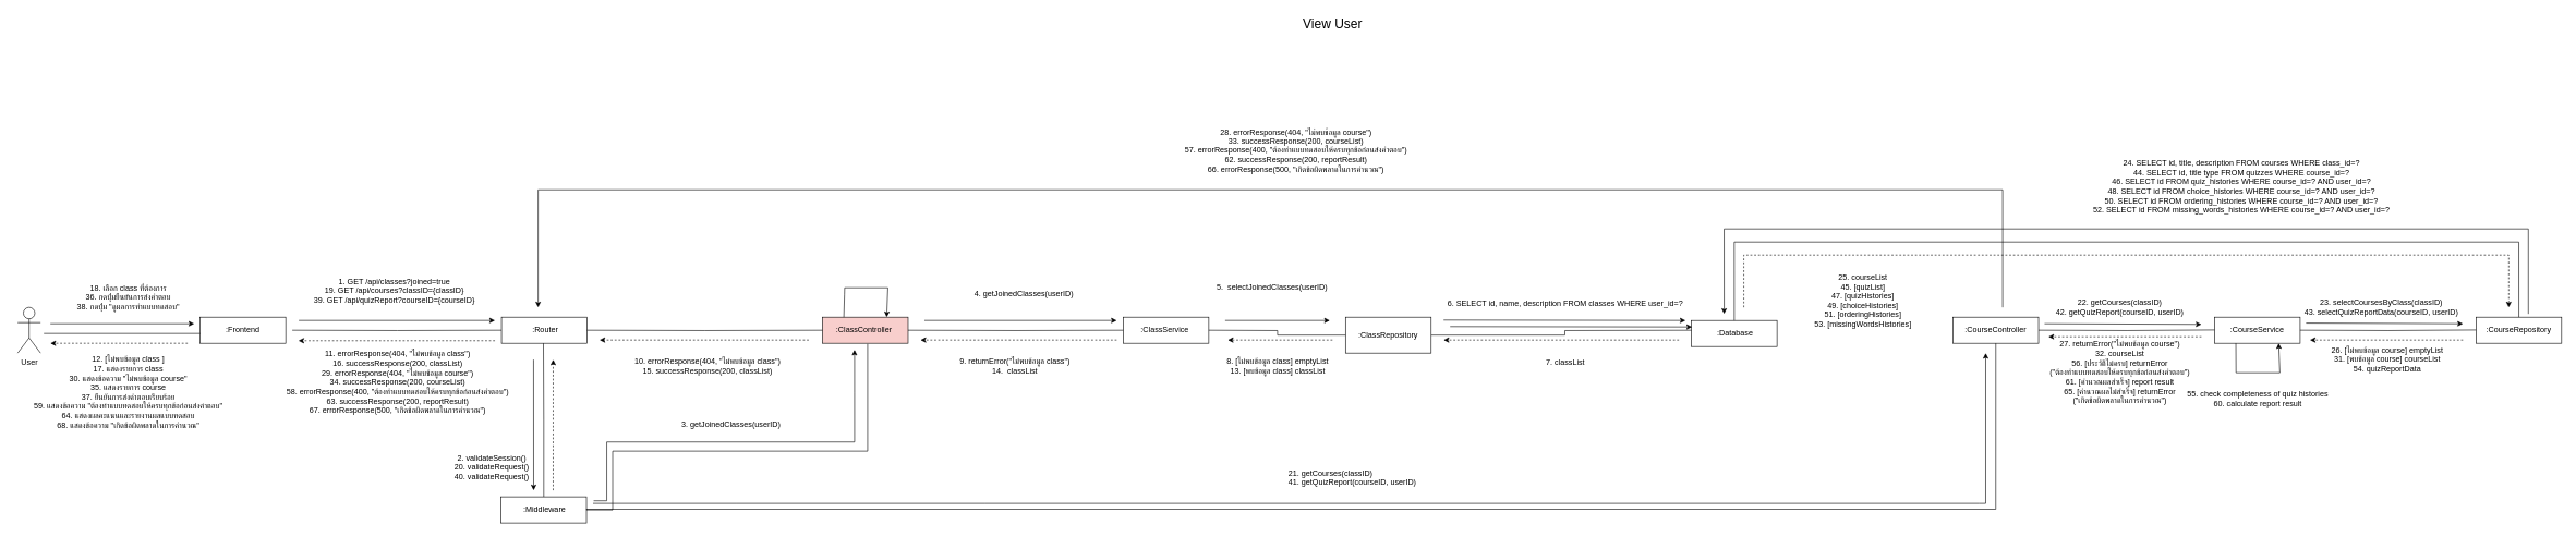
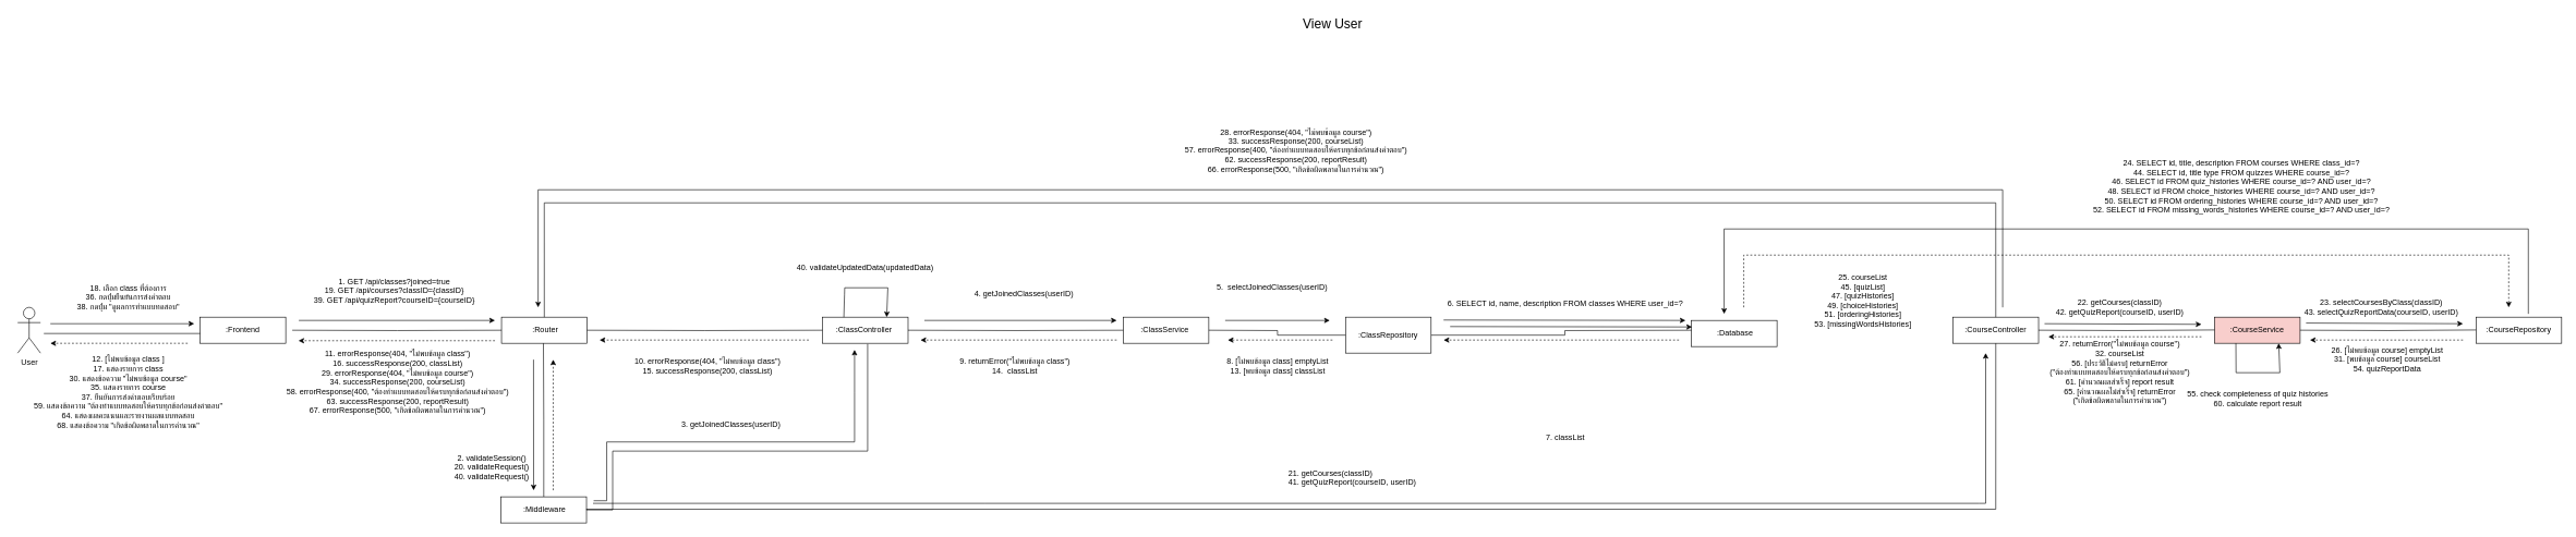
+ <mxCell id="67" style="edgeStyle=orthogonalEdgeStyle;rounded=0;orthogonalLoop=1;jettySize=auto;html=1;endArrow=none;startFill=0;exitX=0.5;exitY=0;exitDx=0;exitDy=0;entryX=0.5;entryY=0;entryDx=0;entryDy=0;" edge="1" parent="1" source="7" target="49"><mxGeometry relative="1" as="geometry"><mxPoint x="3856.09" y="475" as="targetPoint" /><mxPoint x="2656.09" y="480" as="sourcePoint" /><Array as="points"><mxPoint x="831.09" y="310" /><mxPoint x="3052.09" y="310" /></Array></mxGeometry></mxCell>
- <mxCell id="62" style="edgeStyle=orthogonalEdgeStyle;rounded=0;orthogonalLoop=1;jettySize=auto;html=1;endArrow=none;startFill=0;exitX=0.5;exitY=0;exitDx=0;exitDy=0;entryX=0.5;entryY=0;entryDx=0;entryDy=0;" edge="1" parent="1" source="23" target="51"><mxGeometry relative="1" as="geometry"><mxPoint x="3676.09" y="440" as="targetPoint" /><mxPoint x="2696.09" y="395.41" as="sourcePoint" /><Array as="points"><mxPoint x="2652.09" y="370" /><mxPoint x="3852.09" y="370" /></Array></mxGeometry></mxCell>
+ <mxCell id="37" value="40. validateUpdatedData(updatedData)" style="text;html=1;align=center;verticalAlign=middle;resizable=0;points=[];autosize=1;strokeColor=none;fillColor=none;" vertex="1" parent="1"><mxGeometry x="1207.46" y="395" width="230" height="30" as="geometry" /></mxCell>
- <mxCell id="10" value=":ClassController&amp;nbsp;" style="rounded=0;whiteSpace=wrap;html=1;fillColor=#f8cecc;" vertex="1" parent="1"><mxGeometry x="1257" y="485" width="130.91" height="40" as="geometry" /></mxCell>
+ <mxCell id="10" value=":ClassController&amp;nbsp;" style="rounded=0;whiteSpace=wrap;html=1;" vertex="1" parent="1"><mxGeometry x="1257" y="485" width="130.91" height="40" as="geometry" /></mxCell>
- <mxCell id="50" value=":CourseService" style="rounded=0;whiteSpace=wrap;html=1;" vertex="1" parent="1"><mxGeometry x="3386.09" y="485" width="130.91" height="40" as="geometry" /></mxCell>
+ <mxCell id="50" value=":CourseService" style="rounded=0;whiteSpace=wrap;html=1;fillColor=#f8cecc;" vertex="1" parent="1"><mxGeometry x="3386.09" y="485" width="130.91" height="40" as="geometry" /></mxCell>
- <mxCell id="44" value="7. classList" style="text;html=1;align=center;verticalAlign=middle;resizable=0;points=[];autosize=1;strokeColor=none;fillColor=none;" vertex="1" parent="1"><mxGeometry x="2353" y="540" width="80" height="30" as="geometry" /></mxCell>
+ <mxCell id="44" value="7. classList" style="text;html=1;align=center;verticalAlign=middle;resizable=0;points=[];autosize=1;strokeColor=none;fillColor=none;" vertex="1" parent="1"><mxGeometry x="2353" y="655" width="80" height="30" as="geometry" /></mxCell>
